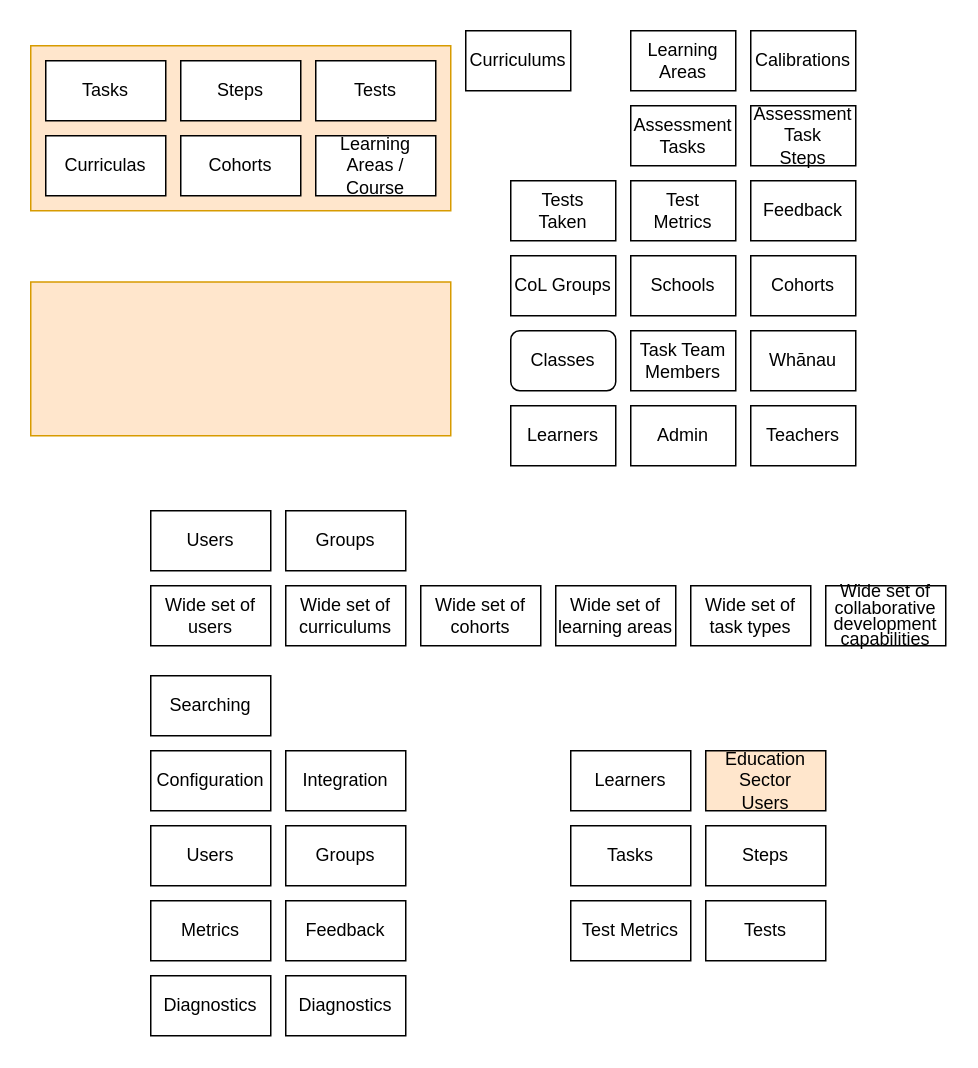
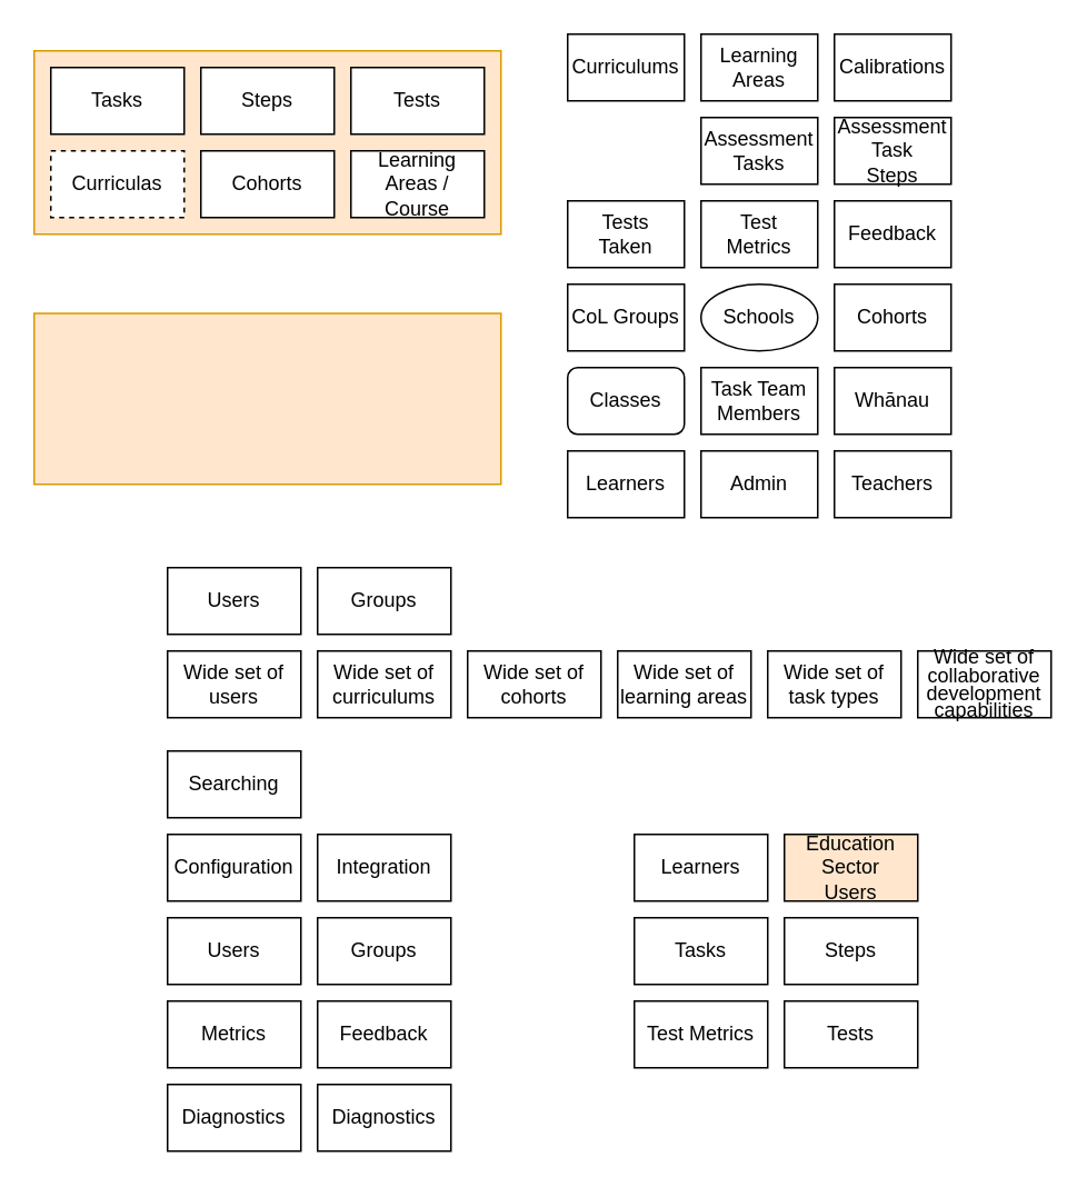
- <mxCell id="6" value="Curriculums" style="rounded=0;whiteSpace=wrap;html=1;" vertex="1" parent="1"><mxGeometry x="310" y="20" width="70" height="40" as="geometry" /></mxCell>
+ <mxCell id="6" value="Curriculums" style="rounded=0;whiteSpace=wrap;html=1;" vertex="1" parent="1"><mxGeometry x="340" y="20" width="70" height="40" as="geometry" /></mxCell>
- <mxCell id="46" value="Curriculas" style="rounded=0;whiteSpace=wrap;html=1;" vertex="1" parent="42"><mxGeometry x="10" y="60" width="80" height="40" as="geometry" /></mxCell>
+ <mxCell id="46" value="Curriculas" style="rounded=0;whiteSpace=wrap;html=1;dashed=1;" vertex="1" parent="42"><mxGeometry x="10" y="60" width="80" height="40" as="geometry" /></mxCell>
- <mxCell id="10" value="Schools" style="rounded=0;whiteSpace=wrap;html=1;" vertex="1" parent="1"><mxGeometry x="420" y="170" width="70" height="40" as="geometry" /></mxCell>
+ <mxCell id="10" value="Schools" style="ellipse;whiteSpace=wrap;html=1;" vertex="1" parent="1"><mxGeometry x="420" y="170" width="70" height="40" as="geometry" /></mxCell>
